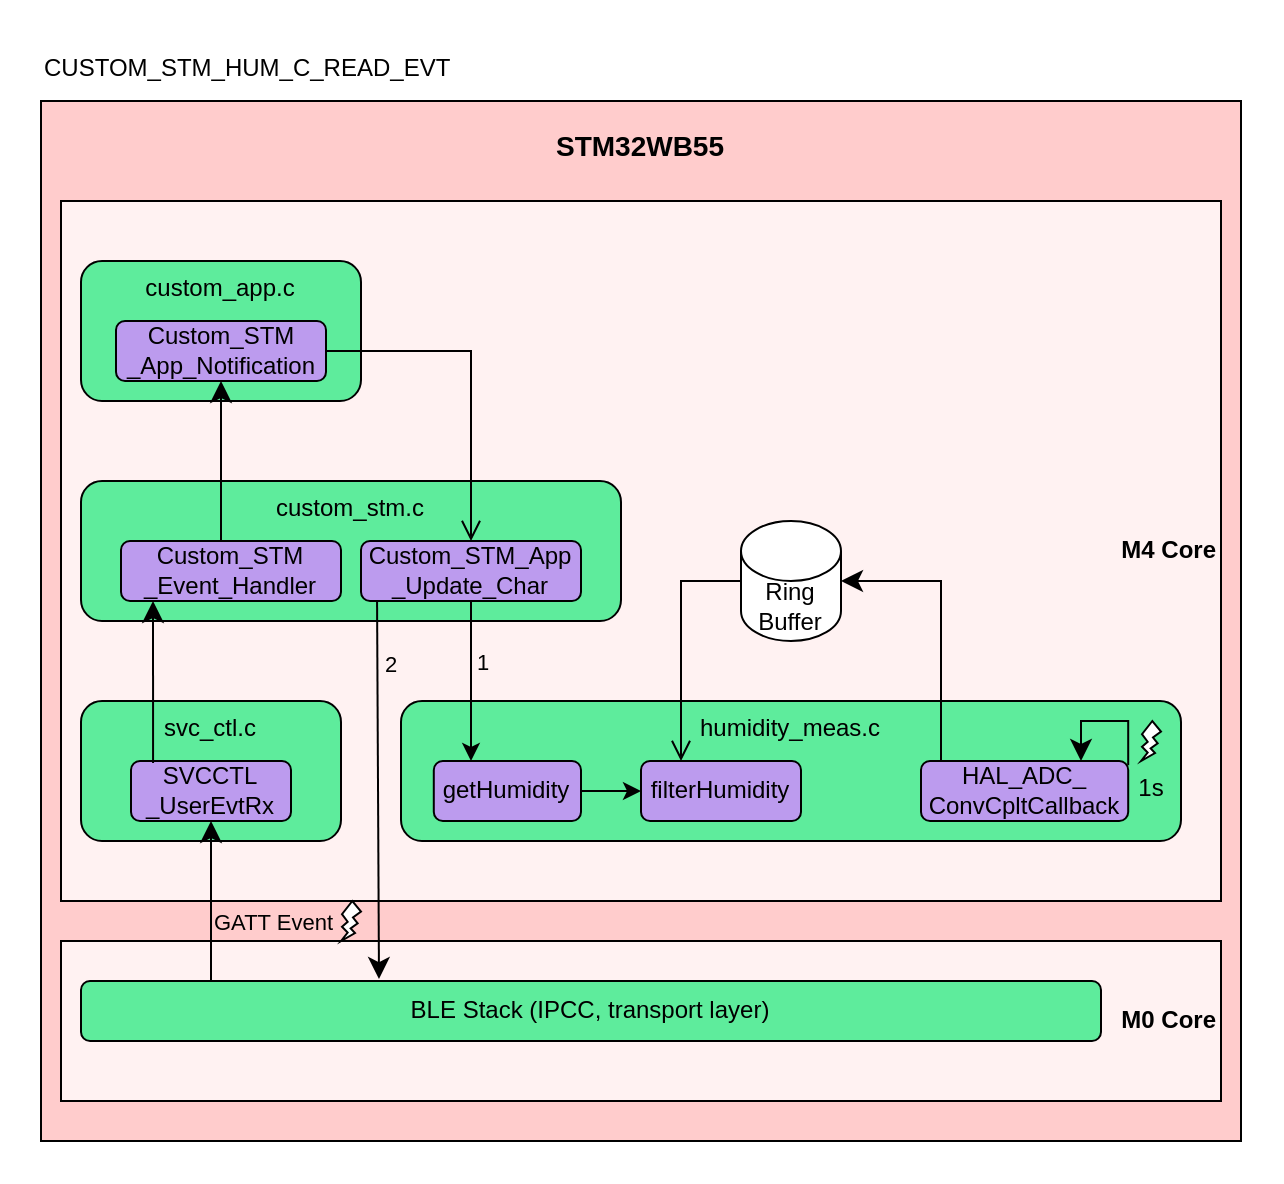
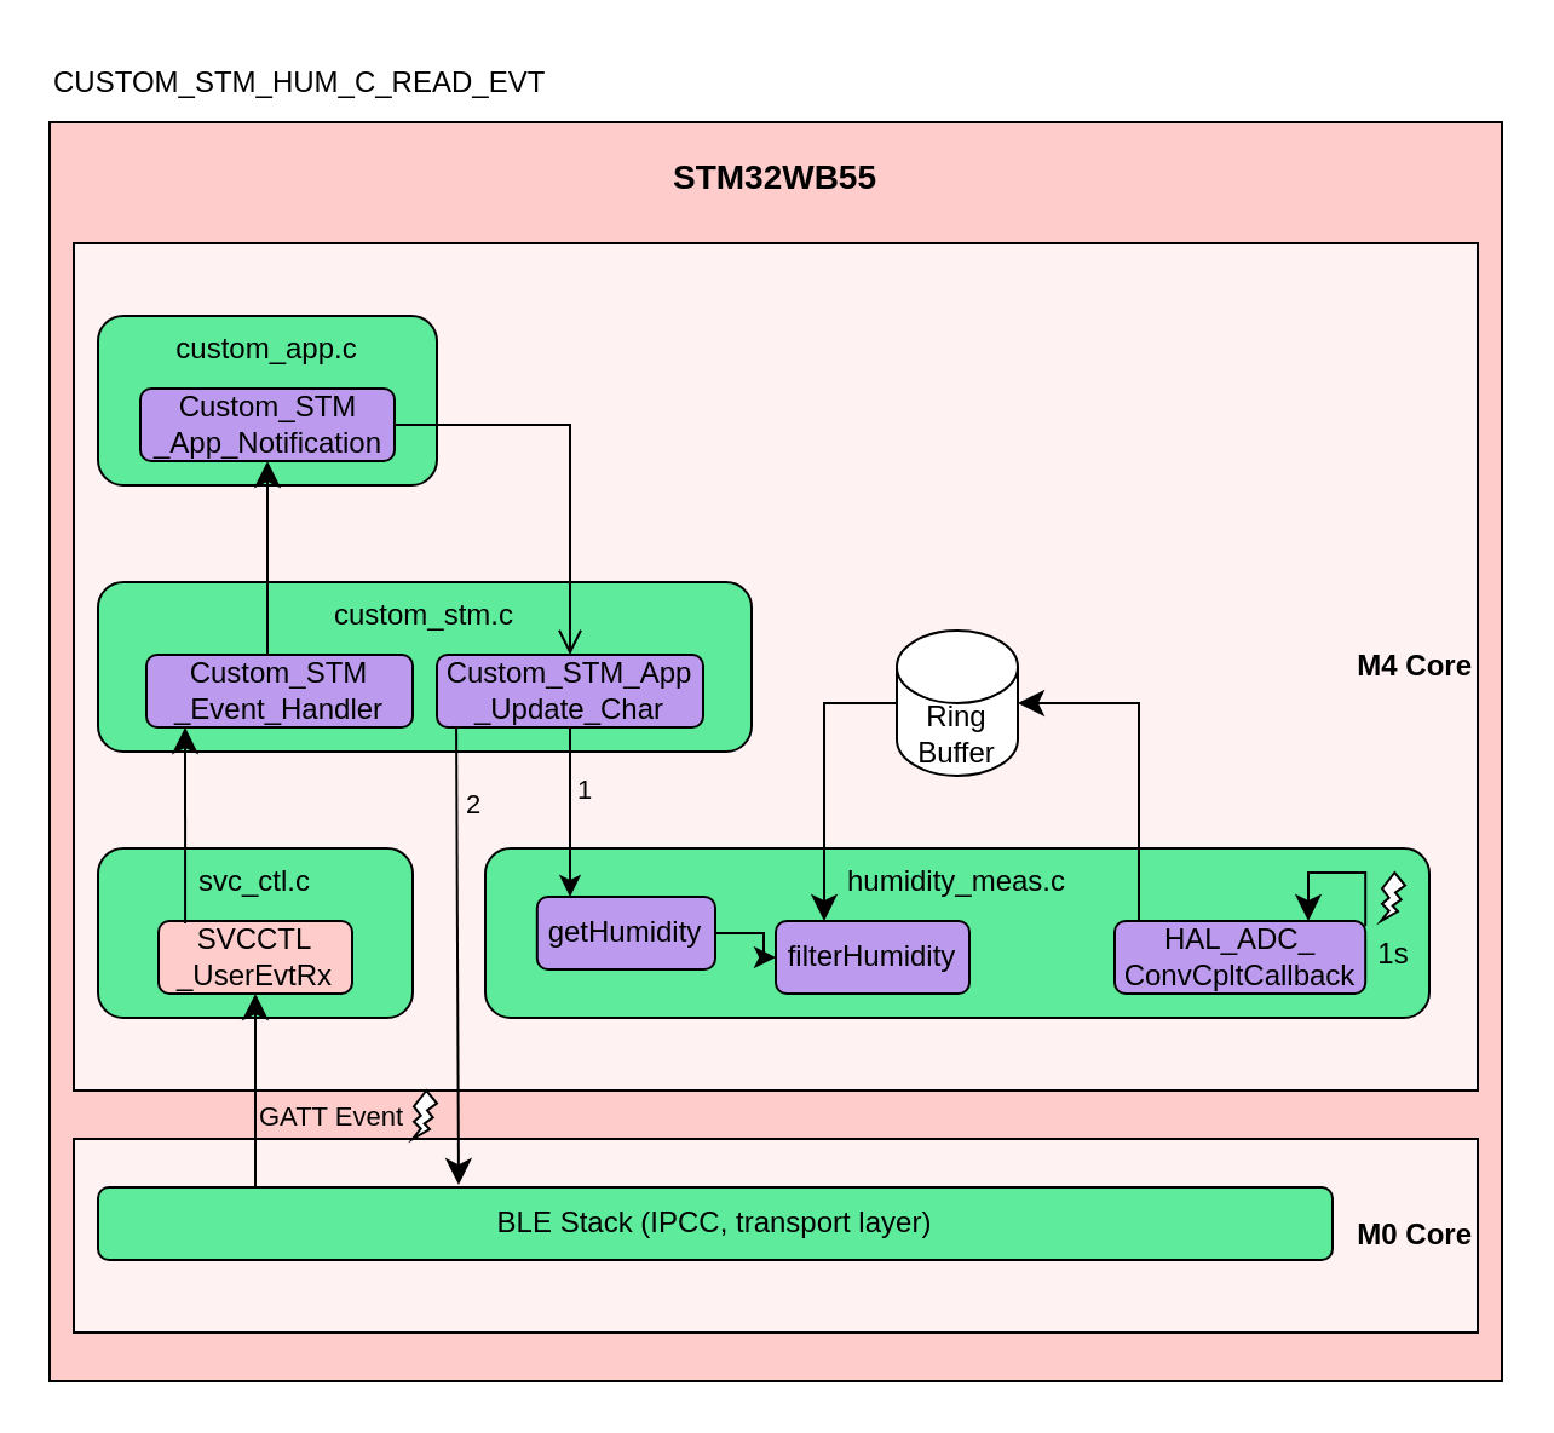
- <mxCell id="34" value="" style="edgeStyle=elbowEdgeStyle;elbow=horizontal;endArrow=open;html=1;curved=0;rounded=0;endSize=8;startSize=8;entryX=0.25;entryY=0;entryDx=0;entryDy=0;exitX=0;exitY=0.5;exitDx=0;exitDy=0;exitPerimeter=0;" edge="1" parent="1" source="32" target="18"><mxGeometry width="50" height="50" relative="1" as="geometry"><mxPoint x="490" y="380" as="sourcePoint" /><mxPoint x="540" y="330" as="targetPoint" /><Array as="points"><mxPoint x="340" y="290" /></Array></mxGeometry></mxCell>
+ <mxCell id="34" value="" style="edgeStyle=elbowEdgeStyle;elbow=horizontal;endArrow=classic;html=1;curved=0;rounded=0;endSize=8;startSize=8;entryX=0.25;entryY=0;entryDx=0;entryDy=0;exitX=0;exitY=0.5;exitDx=0;exitDy=0;exitPerimeter=0;" edge="1" parent="1" source="32" target="18"><mxGeometry width="50" height="50" relative="1" as="geometry"><mxPoint x="490" y="380" as="sourcePoint" /><mxPoint x="540" y="330" as="targetPoint" /><Array as="points"><mxPoint x="340" y="290" /></Array></mxGeometry></mxCell>
- <mxCell id="13" value="SVCCTL&lt;br&gt;_UserEvtRx" style="rounded=1;whiteSpace=wrap;html=1;fillColor=#BC9BEE;" vertex="1" parent="11"><mxGeometry x="25" y="30" width="80" height="30" as="geometry" /></mxCell>
+ <mxCell id="13" value="SVCCTL&lt;br&gt;_UserEvtRx" style="rounded=1;whiteSpace=wrap;html=1;fillColor=#ffcccc;" vertex="1" parent="11"><mxGeometry x="25" y="30" width="80" height="30" as="geometry" /></mxCell>
- <mxCell id="17" value="getHumidity" style="rounded=1;whiteSpace=wrap;html=1;fillColor=#BC9BEE;" vertex="1" parent="14"><mxGeometry x="16.4" y="30" width="73.6" height="30" as="geometry" /></mxCell>
+ <mxCell id="17" value="getHumidity" style="rounded=1;whiteSpace=wrap;html=1;fillColor=#BC9BEE;" vertex="1" parent="14"><mxGeometry x="21.4" y="20" width="73.6" height="30" as="geometry" /></mxCell>
